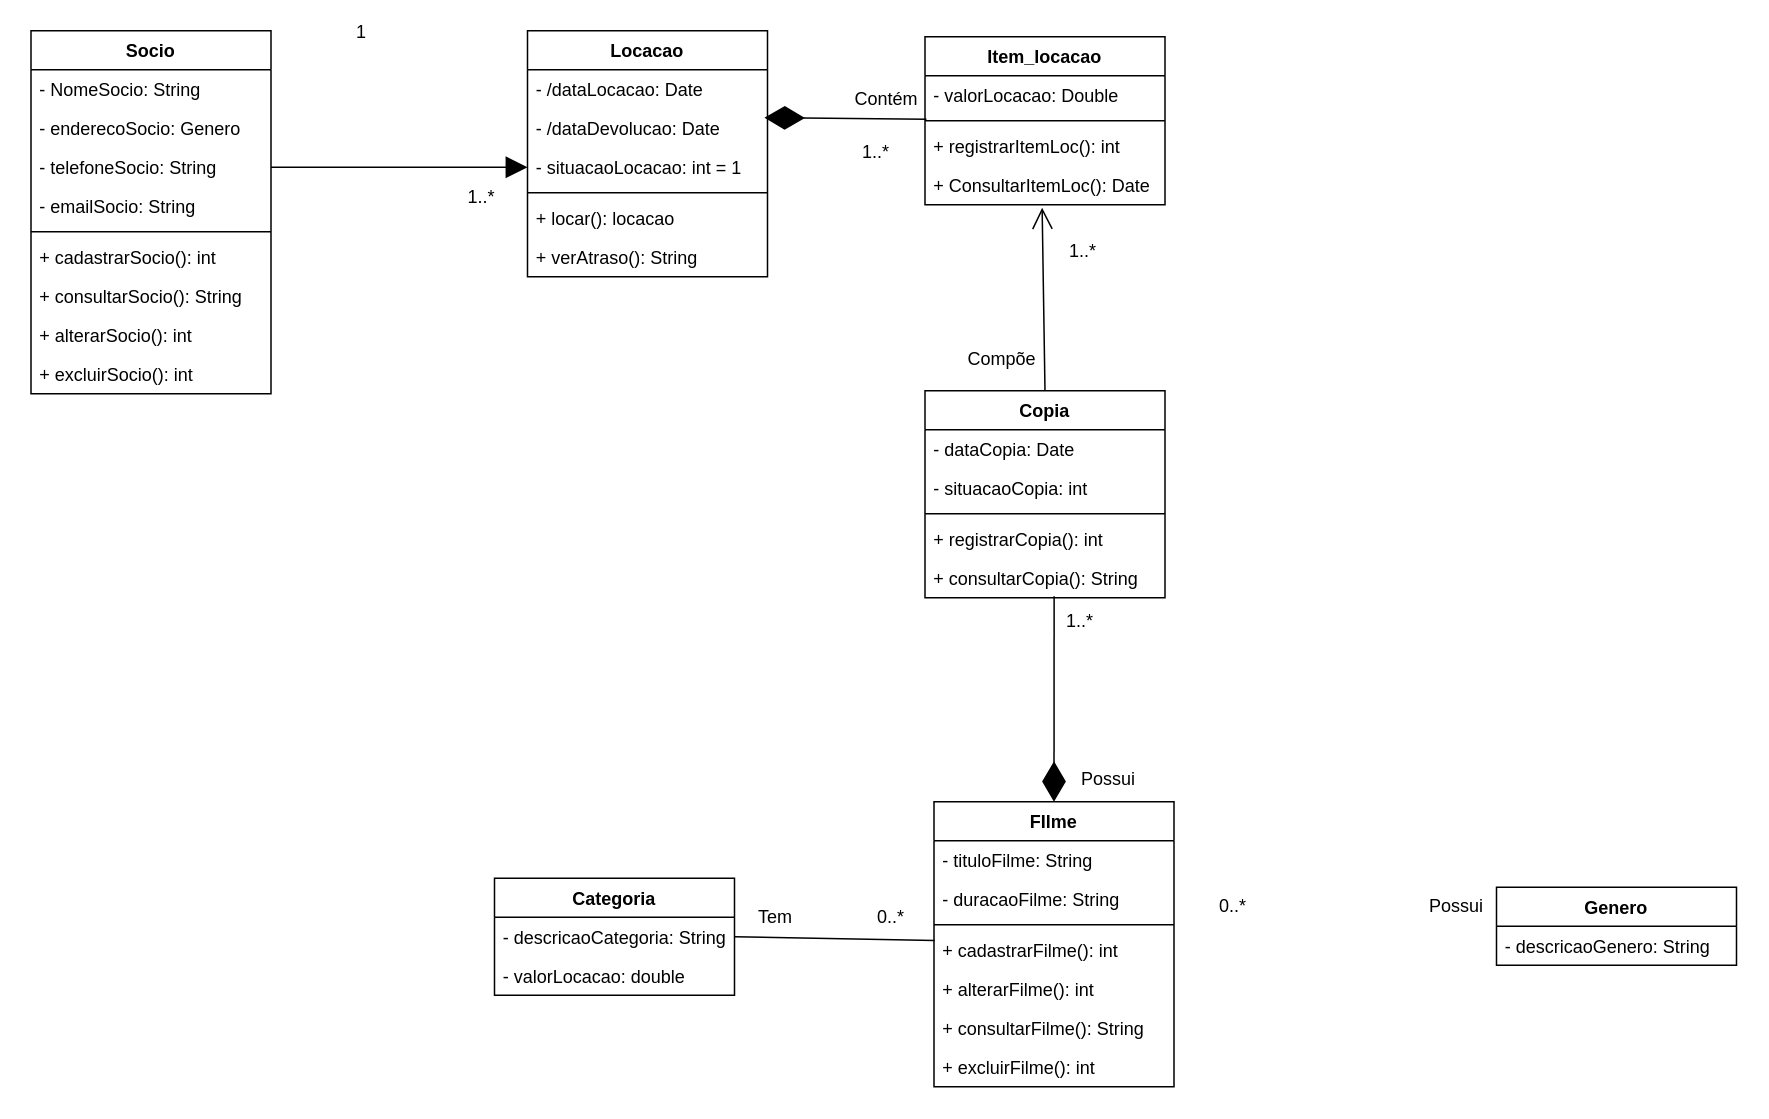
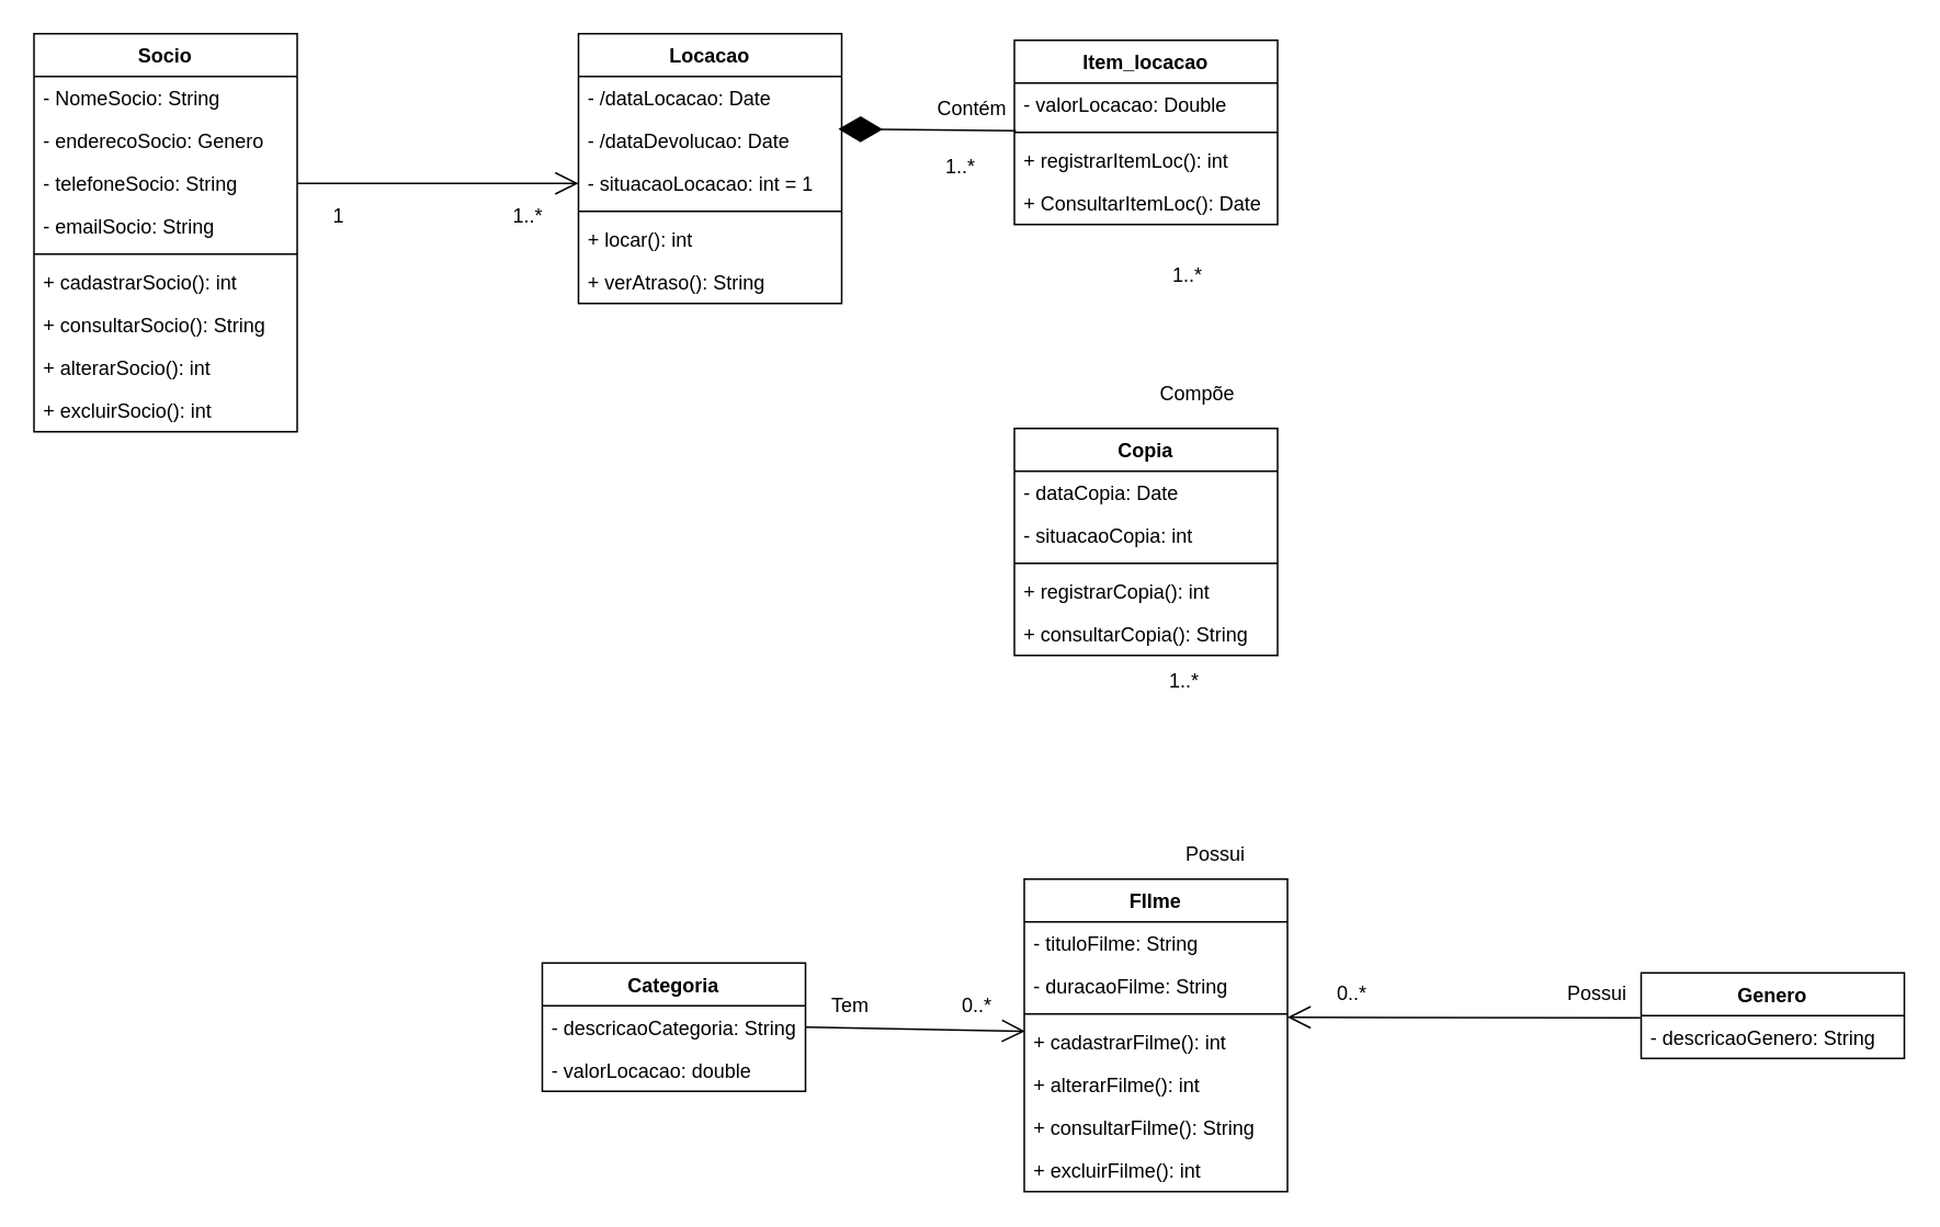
- <mxCell id="21" value="1" style="text;html=1;align=center;verticalAlign=middle;resizable=0;points=[];autosize=1;strokeColor=none;fillColor=none;" parent="1" vertex="1"><mxGeometry x="227" y="8" width="25" height="26" as="geometry" /></mxCell>
+ <mxCell id="21" value="1" style="text;html=1;align=center;verticalAlign=middle;resizable=0;points=[];autosize=1;strokeColor=none;fillColor=none;" parent="1" vertex="1"><mxGeometry x="192" y="118" width="25" height="26" as="geometry" /></mxCell>
- <mxCell id="19" value="" style="endArrow=block;endFill=1;endSize=12;html=1;rounded=0;entryX=0;entryY=0.5;entryDx=0;entryDy=0;exitX=1;exitY=0.5;exitDx=0;exitDy=0;" parent="1" source="5" target="15" edge="1"><mxGeometry width="160" relative="1" as="geometry"><mxPoint x="218" y="65" as="sourcePoint" /><mxPoint x="378" y="65" as="targetPoint" /></mxGeometry></mxCell>
+ <mxCell id="19" value="" style="endArrow=open;endFill=1;endSize=12;html=1;rounded=0;entryX=0;entryY=0.5;entryDx=0;entryDy=0;exitX=1;exitY=0.5;exitDx=0;exitDy=0;" parent="1" source="5" target="15" edge="1"><mxGeometry width="160" relative="1" as="geometry"><mxPoint x="218" y="65" as="sourcePoint" /><mxPoint x="378" y="65" as="targetPoint" /></mxGeometry></mxCell>
- <mxCell id="17" value="+ locar(): locacao" style="text;strokeColor=none;fillColor=none;align=left;verticalAlign=top;spacingLeft=4;spacingRight=4;overflow=hidden;rotatable=0;points=[[0,0.5],[1,0.5]];portConstraint=eastwest;" parent="12" vertex="1"><mxGeometry y="112" width="160" height="26" as="geometry" /></mxCell>
+ <mxCell id="17" value="+ locar(): int" style="text;strokeColor=none;fillColor=none;align=left;verticalAlign=top;spacingLeft=4;spacingRight=4;overflow=hidden;rotatable=0;points=[[0,0.5],[1,0.5]];portConstraint=eastwest;" parent="12" vertex="1"><mxGeometry y="112" width="160" height="26" as="geometry" /></mxCell>
- <mxCell id="36" value="" style="endArrow=open;endFill=1;endSize=12;html=1;rounded=0;exitX=0.5;exitY=0;exitDx=0;exitDy=0;entryX=0.488;entryY=1.077;entryDx=0;entryDy=0;entryPerimeter=0;" edge="1" parent="1" source="30" target="26"><mxGeometry width="160" relative="1" as="geometry"><mxPoint x="554" y="135" as="sourcePoint" /><mxPoint x="693" y="157" as="targetPoint" /></mxGeometry></mxCell>
- <mxCell id="38" value="Compõe" style="text;html=1;align=center;verticalAlign=middle;resizable=0;points=[];autosize=1;strokeColor=none;fillColor=none;" vertex="1" parent="1"><mxGeometry x="635" y="226" width="63" height="26" as="geometry" /></mxCell>
+ <mxCell id="38" value="Compõe" style="text;html=1;align=center;verticalAlign=middle;resizable=0;points=[];autosize=1;strokeColor=none;fillColor=none;" vertex="1" parent="1"><mxGeometry x="695" y="226" width="63" height="26" as="geometry" /></mxCell>
- <mxCell id="47" value="" style="endArrow=diamondThin;endFill=1;endSize=24;html=1;rounded=0;entryX=0.5;entryY=0;entryDx=0;entryDy=0;exitX=0.538;exitY=0.962;exitDx=0;exitDy=0;exitPerimeter=0;" edge="1" parent="1" source="35" target="39"><mxGeometry width="160" relative="1" as="geometry"><mxPoint x="700" y="393" as="sourcePoint" /><mxPoint x="714" y="399" as="targetPoint" /></mxGeometry></mxCell>
+ <mxCell id="58" value="" style="endArrow=open;endFill=1;endSize=12;html=1;rounded=0;entryX=1;entryY=-0.077;entryDx=0;entryDy=0;exitX=-0.003;exitY=0.052;exitDx=0;exitDy=0;entryPerimeter=0;exitPerimeter=0;" edge="1" parent="1" source="57" target="43"><mxGeometry width="160" relative="1" as="geometry"><mxPoint x="816" y="497" as="sourcePoint" /><mxPoint x="976" y="497" as="targetPoint" /></mxGeometry></mxCell>
- <mxCell id="53" value="" style="endArrow=none;endFill=1;endSize=12;html=1;rounded=0;entryX=0.003;entryY=0.252;entryDx=0;entryDy=0;exitX=1;exitY=0.5;exitDx=0;exitDy=0;entryPerimeter=0;" edge="1" parent="1" source="51" target="43"><mxGeometry width="160" relative="1" as="geometry"><mxPoint x="381" y="482" as="sourcePoint" /><mxPoint x="541" y="482" as="targetPoint" /></mxGeometry></mxCell>
+ <mxCell id="53" value="" style="endArrow=open;endFill=1;endSize=12;html=1;rounded=0;entryX=0.003;entryY=0.252;entryDx=0;entryDy=0;exitX=1;exitY=0.5;exitDx=0;exitDy=0;entryPerimeter=0;" edge="1" parent="1" source="51" target="43"><mxGeometry width="160" relative="1" as="geometry"><mxPoint x="381" y="482" as="sourcePoint" /><mxPoint x="541" y="482" as="targetPoint" /></mxGeometry></mxCell>
